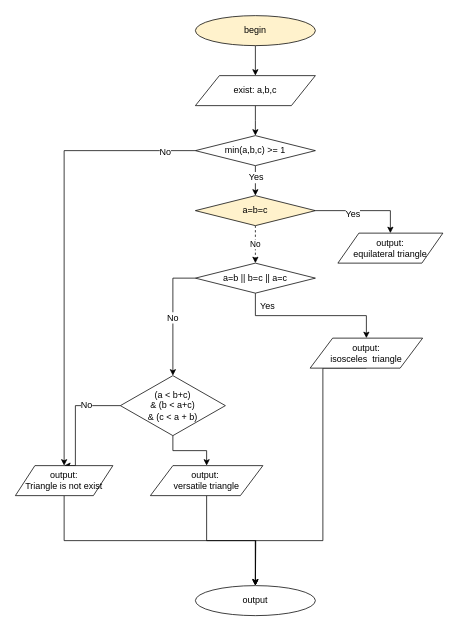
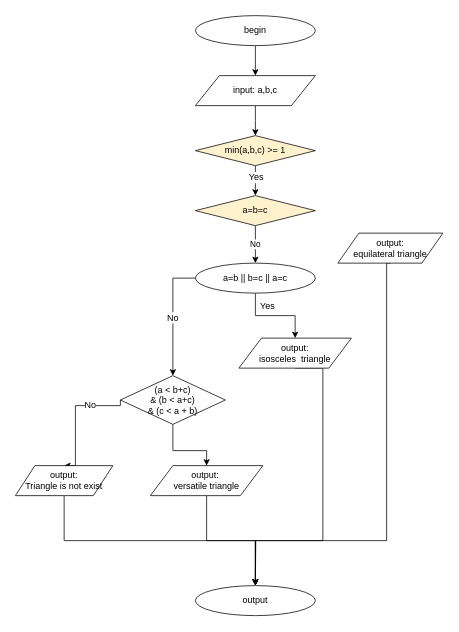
- <mxCell id="3" value="begin" style="ellipse;whiteSpace=wrap;html=1;fillColor=#fff2cc;" vertex="1" parent="1"><mxGeometry x="260" y="20" width="160" height="40" as="geometry" /></mxCell>
+ <mxCell id="3" value="begin" style="ellipse;whiteSpace=wrap;html=1;" vertex="1" parent="1"><mxGeometry x="260" y="20" width="160" height="40" as="geometry" /></mxCell>
- <mxCell id="5" value="exist: a,b,c" style="shape=parallelogram;perimeter=parallelogramPerimeter;whiteSpace=wrap;html=1;" vertex="1" parent="1"><mxGeometry x="260" y="100" width="160" height="40" as="geometry" /></mxCell>
+ <mxCell id="5" value="input: a,b,c" style="shape=parallelogram;perimeter=parallelogramPerimeter;whiteSpace=wrap;html=1;" vertex="1" parent="1"><mxGeometry x="260" y="100" width="160" height="40" as="geometry" /></mxCell>
- <mxCell id="30" style="edgeStyle=orthogonalEdgeStyle;rounded=0;orthogonalLoop=1;jettySize=auto;html=1;exitX=0;exitY=0.5;exitDx=0;exitDy=0;entryX=0.5;entryY=0;entryDx=0;entryDy=0;" edge="1" parent="1" source="32" target="26"><mxGeometry relative="1" as="geometry"><mxPoint x="100" y="628.571" as="targetPoint" /></mxGeometry></mxCell>
- <mxCell id="31" value="No" style="text;html=1;align=center;verticalAlign=middle;resizable=0;points=[];;labelBackgroundColor=#ffffff;" vertex="1" connectable="0" parent="30"><mxGeometry x="-0.862" y="1" relative="1" as="geometry"><mxPoint as="offset" /></mxGeometry></mxCell>
- <mxCell id="32" value="min(a,b,c) &amp;gt;= 1" style="rhombus;whiteSpace=wrap;html=1;" vertex="1" parent="1"><mxGeometry x="260" y="180" width="160" height="40" as="geometry" /></mxCell>
+ <mxCell id="32" value="min(a,b,c) &amp;gt;= 1" style="rhombus;whiteSpace=wrap;html=1;fillColor=#fff2cc;" vertex="1" parent="1"><mxGeometry x="260" y="180" width="160" height="40" as="geometry" /></mxCell>
- <mxCell id="6" value="" style="edgeStyle=orthogonalEdgeStyle;rounded=0;orthogonalLoop=1;jettySize=auto;html=1;entryX=0.5;entryY=0;entryDx=0;entryDy=0;exitX=1;exitY=0.5;exitDx=0;exitDy=0;" edge="1" parent="1" source="9" target="13"><mxGeometry relative="1" as="geometry"><mxPoint x="500" y="280" as="targetPoint" /></mxGeometry></mxCell>
- <mxCell id="7" value="Yes" style="text;html=1;align=center;verticalAlign=middle;resizable=0;points=[];;labelBackgroundColor=#ffffff;" vertex="1" connectable="0" parent="6"><mxGeometry x="-0.25" y="-4" relative="1" as="geometry"><mxPoint as="offset" /></mxGeometry></mxCell>
- <mxCell id="8" value="No" style="edgeStyle=orthogonalEdgeStyle;rounded=0;orthogonalLoop=1;jettySize=auto;html=1;exitX=0.5;exitY=1;exitDx=0;exitDy=0;dashed=1;" edge="1" parent="1" source="9" target="11"><mxGeometry relative="1" as="geometry"><Array as="points"><mxPoint x="340" y="325" /><mxPoint x="340" y="325" /></Array></mxGeometry></mxCell>
+ <mxCell id="8" value="No" style="edgeStyle=orthogonalEdgeStyle;rounded=0;orthogonalLoop=1;jettySize=auto;html=1;exitX=0.5;exitY=1;exitDx=0;exitDy=0;" edge="1" parent="1" source="9" target="11"><mxGeometry relative="1" as="geometry"><Array as="points"><mxPoint x="340" y="325" /><mxPoint x="340" y="325" /></Array></mxGeometry></mxCell>
- <mxCell id="11" value="a=b || b=c || a=c" style="rhombus;whiteSpace=wrap;html=1;" vertex="1" parent="1"><mxGeometry x="260" y="350" width="160" height="40" as="geometry" /></mxCell>
+ <mxCell id="11" value="a=b || b=c || a=c" style="ellipse;whiteSpace=wrap;html=1;" vertex="1" parent="1"><mxGeometry x="260" y="350" width="160" height="40" as="geometry" /></mxCell>
- <mxCell id="17" value="output: &lt;br&gt;isosceles&amp;nbsp; triangle" style="shape=parallelogram;perimeter=parallelogramPerimeter;whiteSpace=wrap;html=1;" vertex="1" parent="1"><mxGeometry x="413" y="450" width="150" height="40" as="geometry" /></mxCell>
+ <mxCell id="17" value="output: &lt;br&gt;isosceles&amp;nbsp; triangle" style="shape=parallelogram;perimeter=parallelogramPerimeter;whiteSpace=wrap;html=1;" vertex="1" parent="1"><mxGeometry x="318" y="450" width="150" height="40" as="geometry" /></mxCell>
- <mxCell id="22" value="(a &amp;lt; b+c) &lt;br&gt;&amp;amp; (b &amp;lt; a+c) &lt;br&gt;&amp;amp; (c &amp;lt; a + b)" style="rhombus;whiteSpace=wrap;html=1;" vertex="1" parent="1"><mxGeometry x="160" y="500" width="140" height="80" as="geometry" /></mxCell>
+ <mxCell id="22" value="(a &amp;lt; b+c) &lt;br&gt;&amp;amp; (b &amp;lt; a+c) &lt;br&gt;&amp;amp; (c &amp;lt; a + b)" style="rhombus;whiteSpace=wrap;html=1;" vertex="1" parent="1"><mxGeometry x="160" y="500" width="140" height="65" as="geometry" /></mxCell>
+ <mxCell id="12" style="edgeStyle=orthogonalEdgeStyle;rounded=0;orthogonalLoop=1;jettySize=auto;html=1;exitX=0.5;exitY=1;exitDx=0;exitDy=0;entryX=0.5;entryY=0;entryDx=0;entryDy=0;" edge="1" parent="1" source="13" target="27"><mxGeometry relative="1" as="geometry"><mxPoint x="350" y="790" as="targetPoint" /><Array as="points"><mxPoint x="515" y="720" /><mxPoint x="340" y="720" /></Array></mxGeometry></mxCell>
